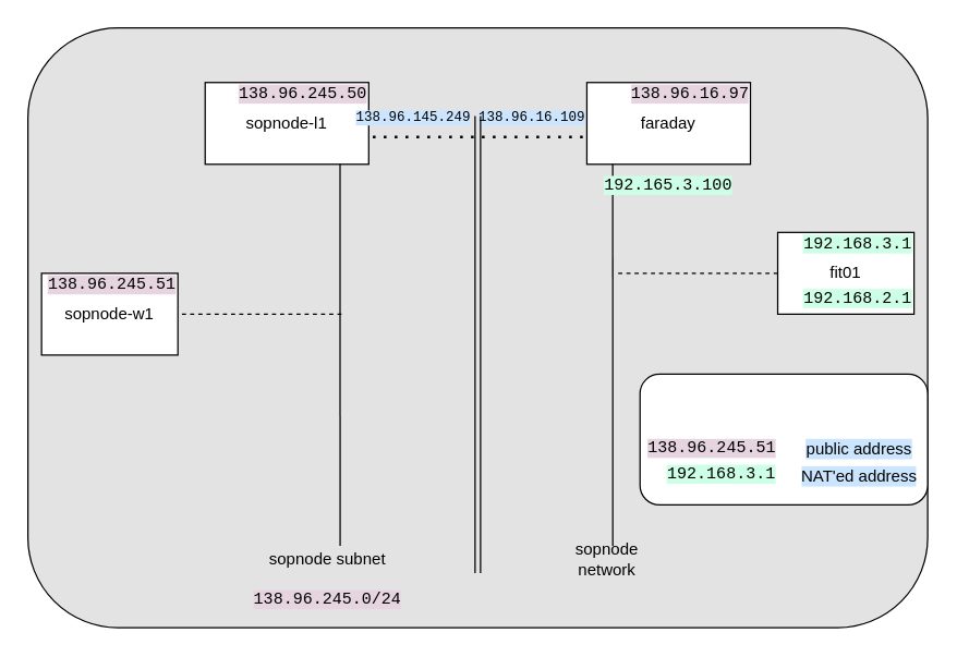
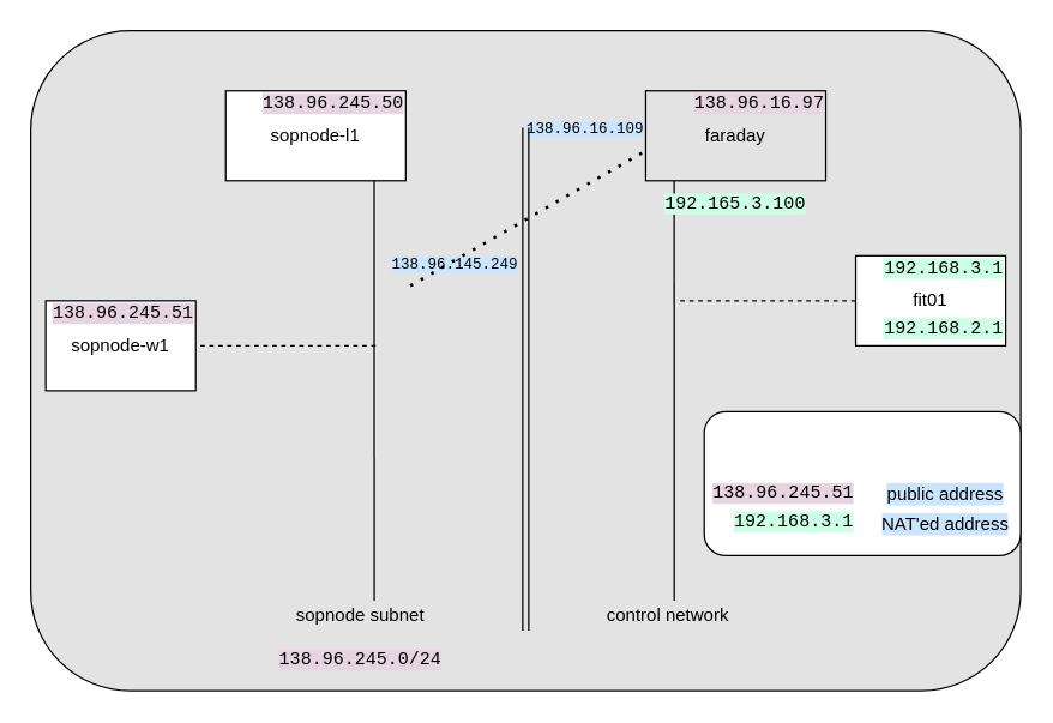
- <mxCell id="11" value="&lt;font face=&quot;Courier New&quot; style=&quot;background-color: rgb(204, 229, 255); font-size: 10px;&quot;&gt;138.96.145.249&lt;/font&gt;" style="text;html=1;strokeColor=none;fillColor=none;align=center;verticalAlign=middle;whiteSpace=wrap;rounded=0;" parent="1" vertex="1"><mxGeometry x="273" y="70" width="60" height="30" as="geometry" /></mxCell>
+ <mxCell id="11" value="&lt;font face=&quot;Courier New&quot; style=&quot;background-color: rgb(204, 229, 255); font-size: 10px;&quot;&gt;138.96.145.249&lt;/font&gt;" style="text;html=1;strokeColor=none;fillColor=none;align=center;verticalAlign=middle;whiteSpace=wrap;rounded=0;" parent="1" vertex="1"><mxGeometry x="273" y="160" width="60" height="30" as="geometry" /></mxCell>
- <mxCell id="4" value="faraday" style="rounded=0;whiteSpace=wrap;html=1;" parent="1" vertex="1"><mxGeometry x="430" y="60" width="120" height="60" as="geometry" /></mxCell>
+ <mxCell id="4" value="faraday" style="rounded=0;whiteSpace=wrap;html=1;fillColor=#e3e3e3;" parent="1" vertex="1"><mxGeometry x="430" y="60" width="120" height="60" as="geometry" /></mxCell>
- <mxCell id="8" value="sopnode network" style="text;html=1;strokeColor=none;fillColor=none;align=center;verticalAlign=middle;whiteSpace=wrap;rounded=0;" parent="1" vertex="1"><mxGeometry x="400" y="400" width="90" height="20" as="geometry" /></mxCell>
+ <mxCell id="8" value="control network" style="text;html=1;strokeColor=none;fillColor=none;align=center;verticalAlign=middle;whiteSpace=wrap;rounded=0;" parent="1" vertex="1"><mxGeometry x="400" y="400" width="90" height="20" as="geometry" /></mxCell>
